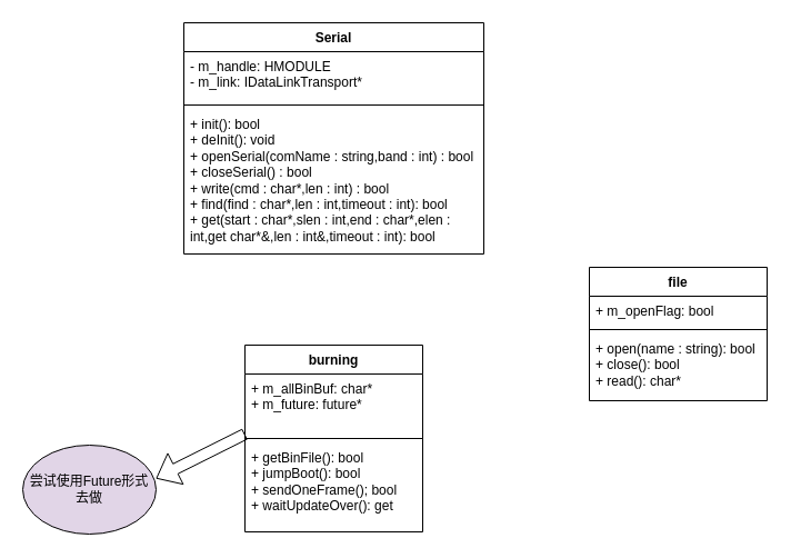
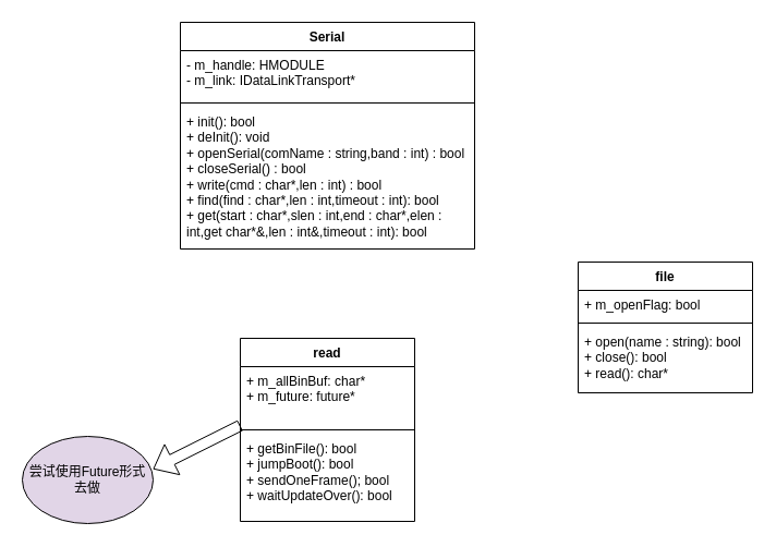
- <mxCell id="6" value="burning" style="swimlane;fontStyle=1;align=center;verticalAlign=top;childLayout=stackLayout;horizontal=1;startSize=26;horizontalStack=0;resizeParent=1;resizeParentMax=0;resizeLast=0;collapsible=1;marginBottom=0;whiteSpace=wrap;html=1;" vertex="1" parent="1"><mxGeometry x="220" y="310" width="160" height="168" as="geometry" /></mxCell>
+ <mxCell id="6" value="read" style="swimlane;fontStyle=1;align=center;verticalAlign=top;childLayout=stackLayout;horizontal=1;startSize=26;horizontalStack=0;resizeParent=1;resizeParentMax=0;resizeLast=0;collapsible=1;marginBottom=0;whiteSpace=wrap;html=1;" vertex="1" parent="1"><mxGeometry x="220" y="310" width="160" height="168" as="geometry" /></mxCell>
- <mxCell id="9" value="+ getBinFile(): bool&lt;br&gt;+ jumpBoot(): bool&lt;br&gt;+ sendOneFrame(); bool&lt;br&gt;+ waitUpdateOver(): get" style="text;strokeColor=none;fillColor=none;align=left;verticalAlign=top;spacingLeft=4;spacingRight=4;overflow=hidden;rotatable=0;points=[[0,0.5],[1,0.5]];portConstraint=eastwest;whiteSpace=wrap;html=1;" vertex="1" parent="6"><mxGeometry y="88" width="160" height="80" as="geometry" /></mxCell>
+ <mxCell id="9" value="+ getBinFile(): bool&lt;br&gt;+ jumpBoot(): bool&lt;br&gt;+ sendOneFrame(); bool&lt;br&gt;+ waitUpdateOver(): bool" style="text;strokeColor=none;fillColor=none;align=left;verticalAlign=top;spacingLeft=4;spacingRight=4;overflow=hidden;rotatable=0;points=[[0,0.5],[1,0.5]];portConstraint=eastwest;whiteSpace=wrap;html=1;" vertex="1" parent="6"><mxGeometry y="88" width="160" height="80" as="geometry" /></mxCell>
